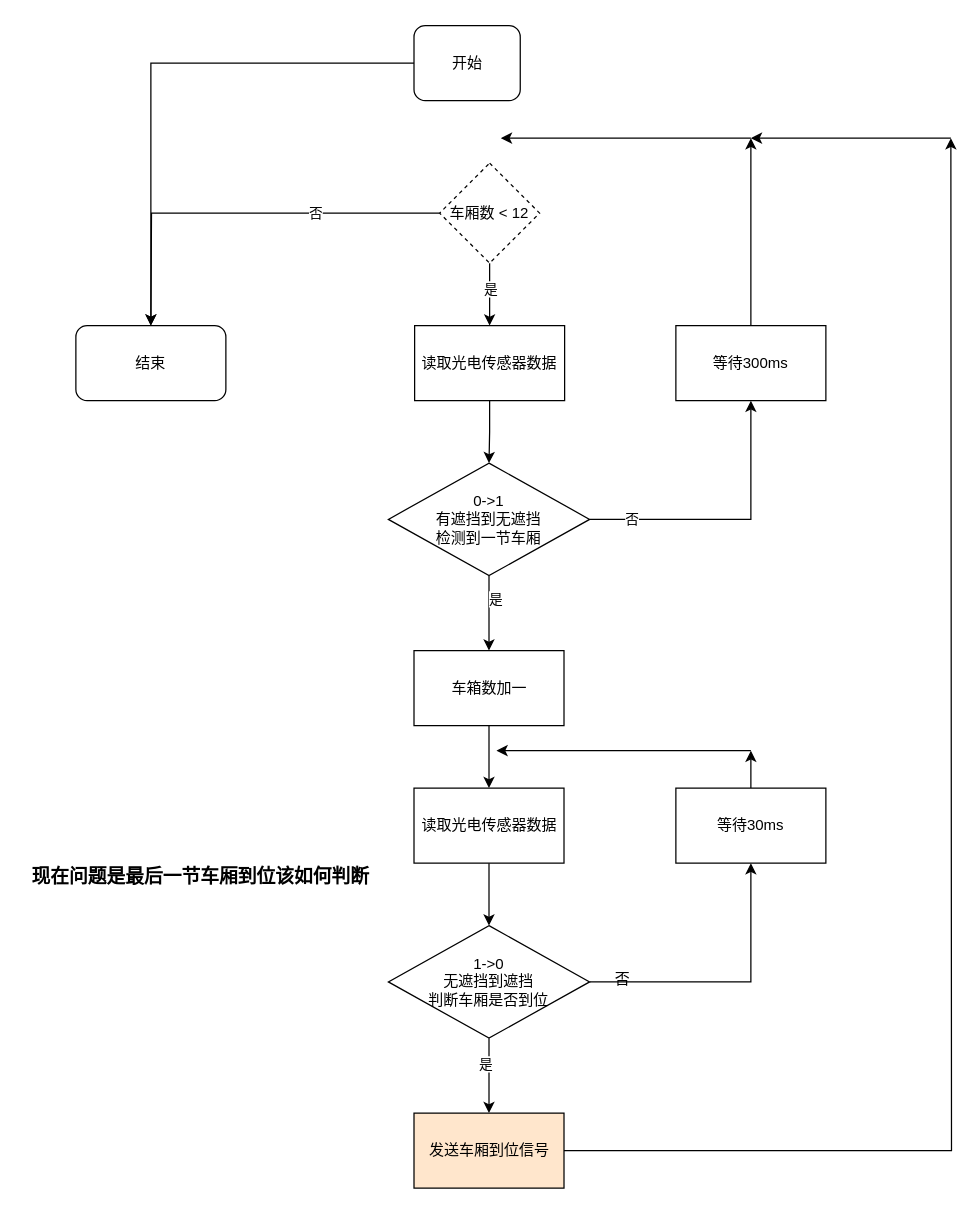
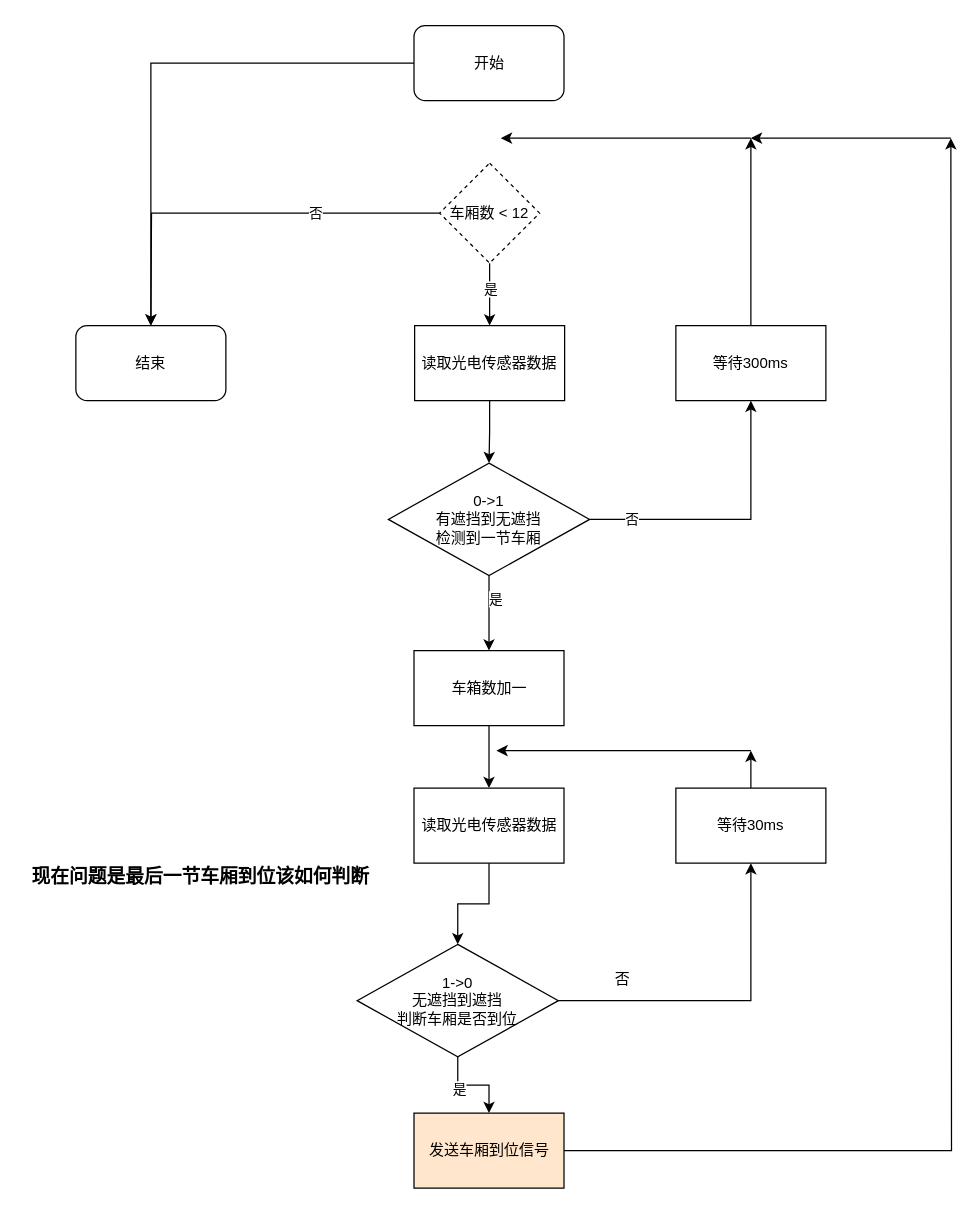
- <mxCell id="25" value="开始" style="rounded=1;whiteSpace=wrap;html=1;" parent="1" vertex="1"><mxGeometry x="330.5" y="20" width="85" height="60" as="geometry" /></mxCell>
+ <mxCell id="25" value="开始" style="rounded=1;whiteSpace=wrap;html=1;" parent="1" vertex="1"><mxGeometry x="330.5" y="20" width="120" height="60" as="geometry" /></mxCell>
- <mxCell id="17" value="1-&amp;gt;0&lt;div&gt;无遮挡到遮挡&lt;br&gt;&lt;/div&gt;&lt;div&gt;判断车厢是否到位&lt;br&gt;&lt;/div&gt;" style="rhombus;whiteSpace=wrap;html=1;" parent="1" vertex="1"><mxGeometry x="310" y="740" width="161" height="90" as="geometry" /></mxCell>
+ <mxCell id="17" value="1-&amp;gt;0&lt;div&gt;无遮挡到遮挡&lt;br&gt;&lt;/div&gt;&lt;div&gt;判断车厢是否到位&lt;br&gt;&lt;/div&gt;" style="rhombus;whiteSpace=wrap;html=1;" parent="1" vertex="1"><mxGeometry x="285" y="755" width="161" height="90" as="geometry" /></mxCell>
